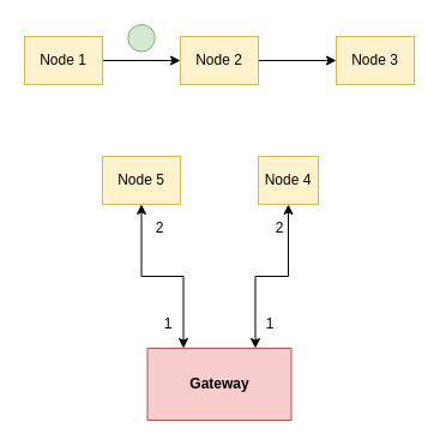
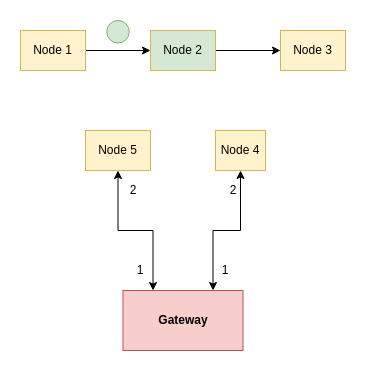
- <mxCell id="5" value="Node 2" style="rounded=0;whiteSpace=wrap;html=1;fillColor=#fff2cc;strokeColor=#d6b656;" parent="1" vertex="1"><mxGeometry x="150" y="30" width="65" height="40" as="geometry" /></mxCell>
+ <mxCell id="5" value="Node 2" style="rounded=0;whiteSpace=wrap;html=1;fillColor=#d5e8d4;strokeColor=#d6b656;" parent="1" vertex="1"><mxGeometry x="150" y="30" width="65" height="40" as="geometry" /></mxCell>
